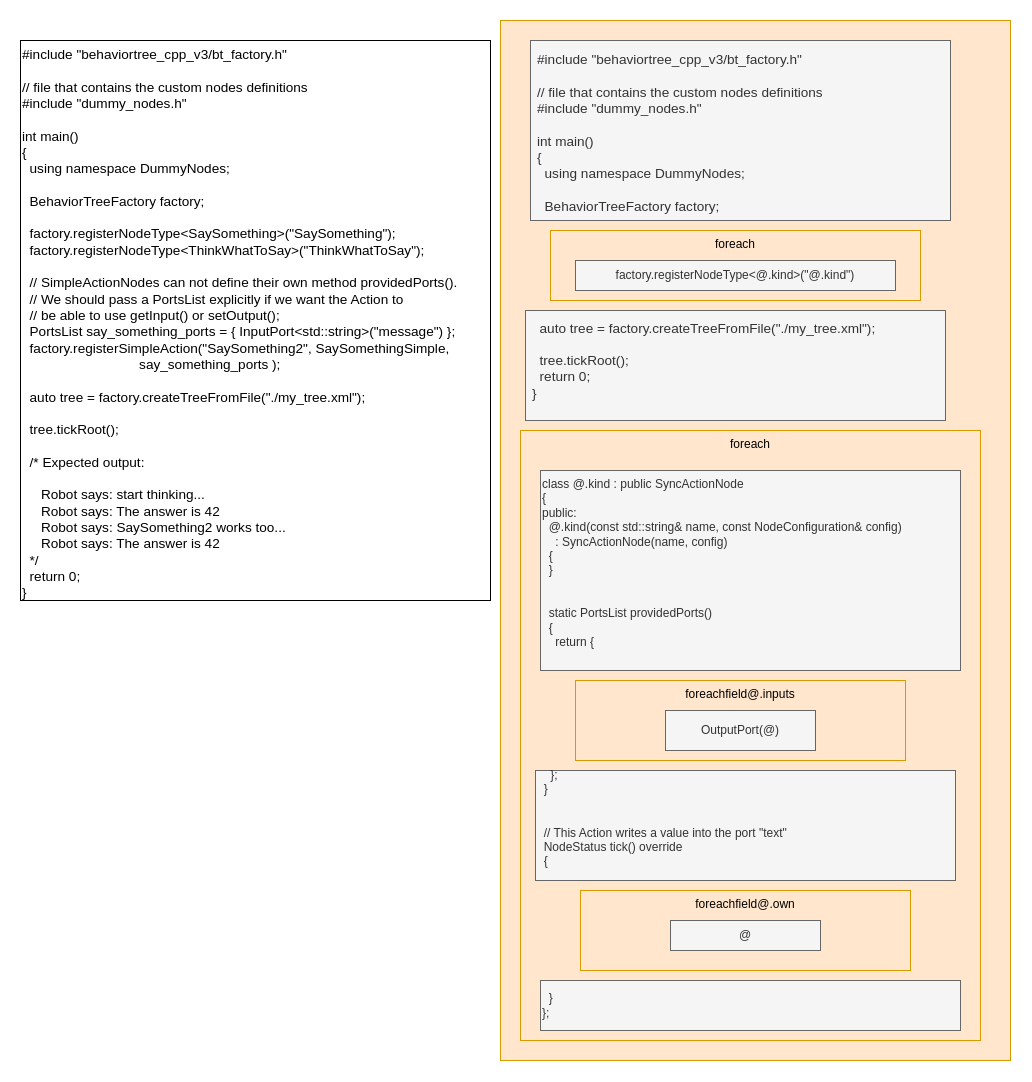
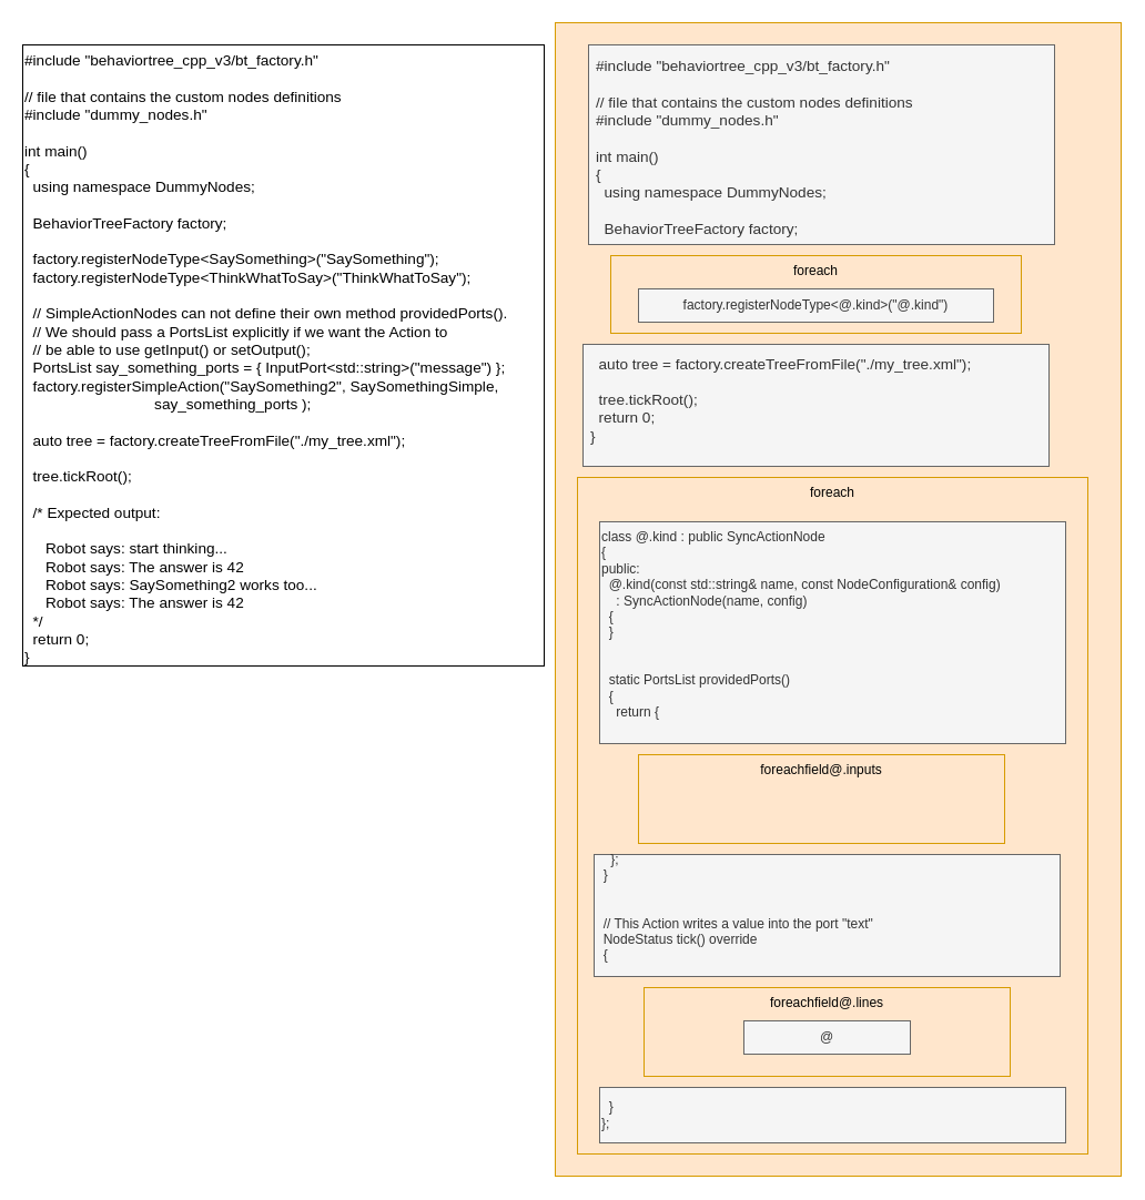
- <mxCell id="10" value="OutputPort(@)" style="rounded=0;whiteSpace=wrap;html=1;align=center;fillColor=#f5f5f5;strokeColor=#666666;fontColor=#333333;" vertex="1" parent="8"><mxGeometry x="90" y="30" width="150" height="40" as="geometry" /></mxCell>
- <mxCell id="12" value="&lt;div&gt;&lt;span&gt;foreachfield@.own&lt;/span&gt;&lt;/div&gt;" style="rounded=0;whiteSpace=wrap;html=1;align=center;fillColor=#ffe6cc;strokeColor=#d79b00;verticalAlign=top;" vertex="1" parent="11"><mxGeometry width="330" height="80" as="geometry" /></mxCell>
+ <mxCell id="12" value="&lt;div&gt;&lt;span&gt;foreachfield@.lines&lt;/span&gt;&lt;/div&gt;" style="rounded=0;whiteSpace=wrap;html=1;align=center;fillColor=#ffe6cc;strokeColor=#d79b00;verticalAlign=top;" vertex="1" parent="11"><mxGeometry width="330" height="80" as="geometry" /></mxCell>
